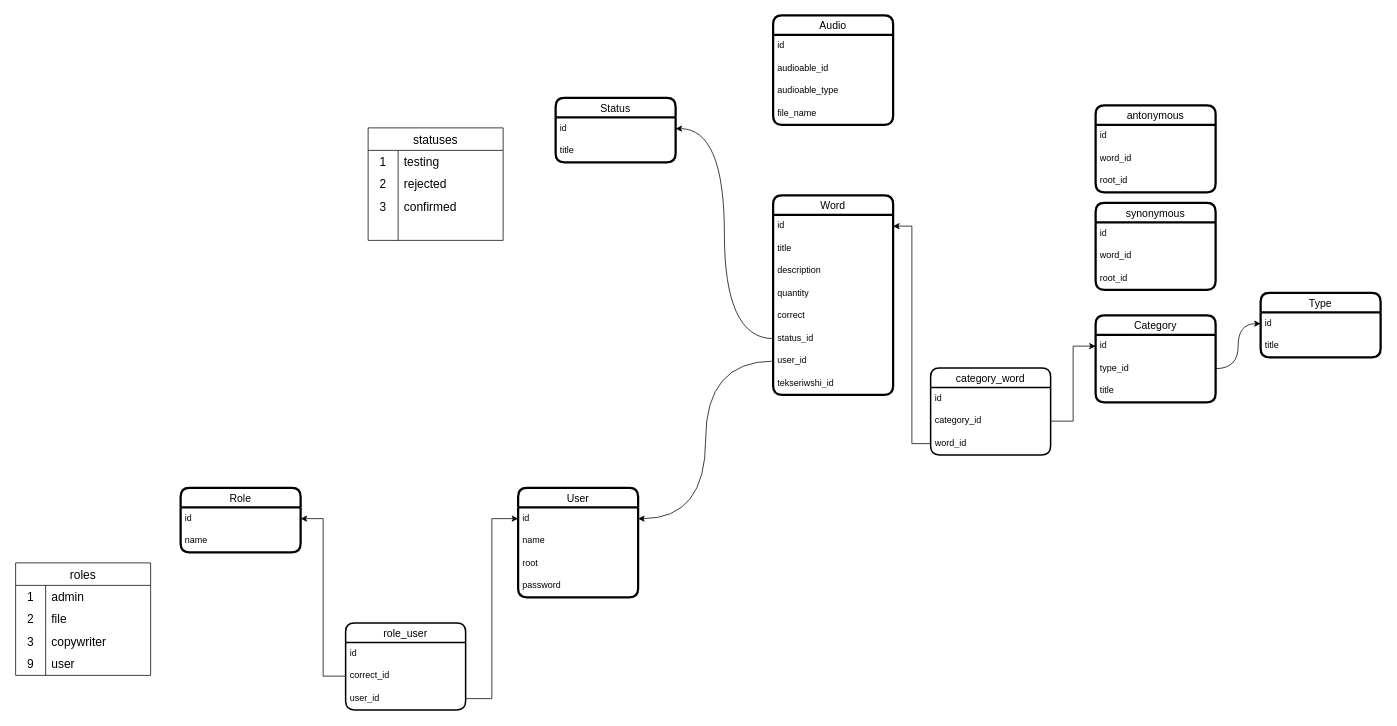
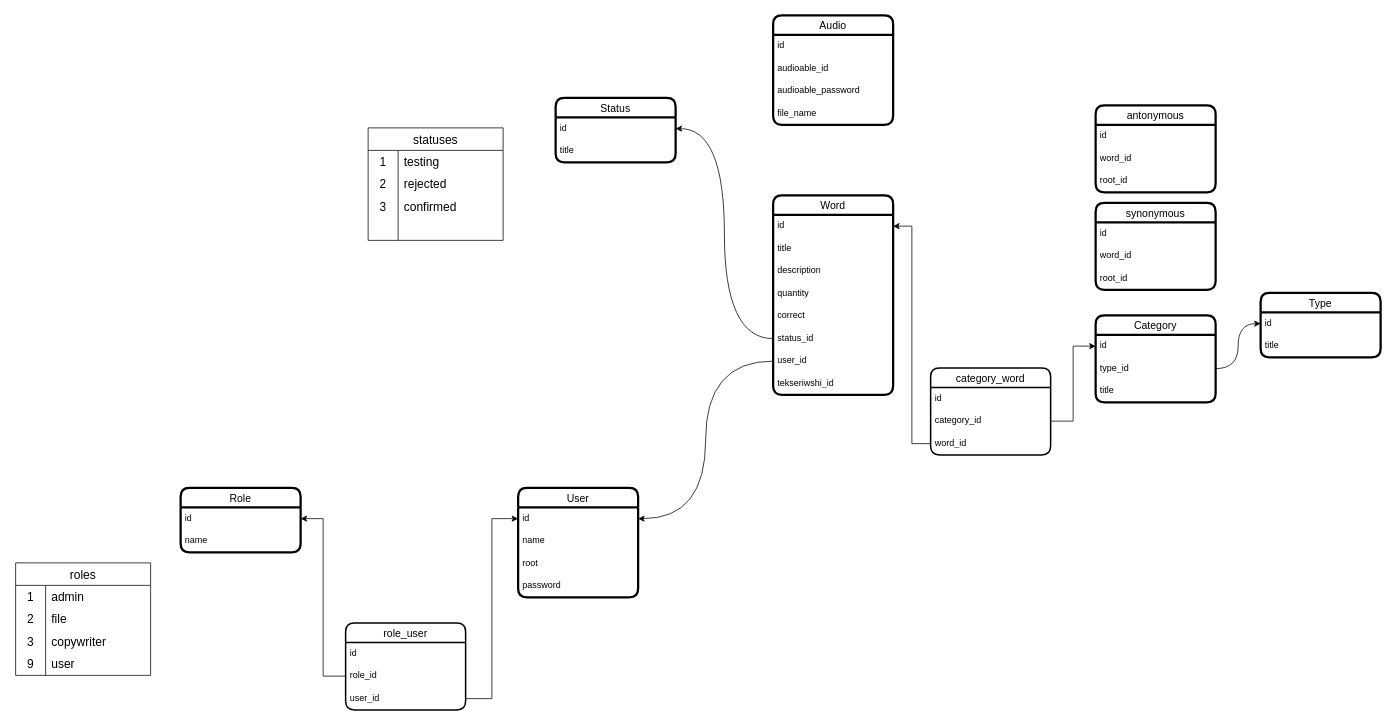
- <mxCell id="55" value="audioable_type" style="text;strokeColor=none;fillColor=none;spacingLeft=4;spacingRight=4;overflow=hidden;rotatable=0;points=[[0,0.5],[1,0.5]];portConstraint=eastwest;fontSize=12;whiteSpace=wrap;html=1;" parent="52" vertex="1"><mxGeometry y="86" width="160" height="30" as="geometry" /></mxCell>
+ <mxCell id="55" value="audioable_password" style="text;strokeColor=none;fillColor=none;spacingLeft=4;spacingRight=4;overflow=hidden;rotatable=0;points=[[0,0.5],[1,0.5]];portConstraint=eastwest;fontSize=12;whiteSpace=wrap;html=1;" parent="52" vertex="1"><mxGeometry y="86" width="160" height="30" as="geometry" /></mxCell>
- <mxCell id="12" value="correct_id" style="text;strokeColor=none;fillColor=none;spacingLeft=4;spacingRight=4;overflow=hidden;rotatable=0;points=[[0,0.5],[1,0.5]];portConstraint=eastwest;fontSize=12;whiteSpace=wrap;html=1;" parent="10" vertex="1"><mxGeometry y="56" width="160" height="30" as="geometry" /></mxCell>
+ <mxCell id="12" value="role_id" style="text;strokeColor=none;fillColor=none;spacingLeft=4;spacingRight=4;overflow=hidden;rotatable=0;points=[[0,0.5],[1,0.5]];portConstraint=eastwest;fontSize=12;whiteSpace=wrap;html=1;" parent="10" vertex="1"><mxGeometry y="56" width="160" height="30" as="geometry" /></mxCell>
